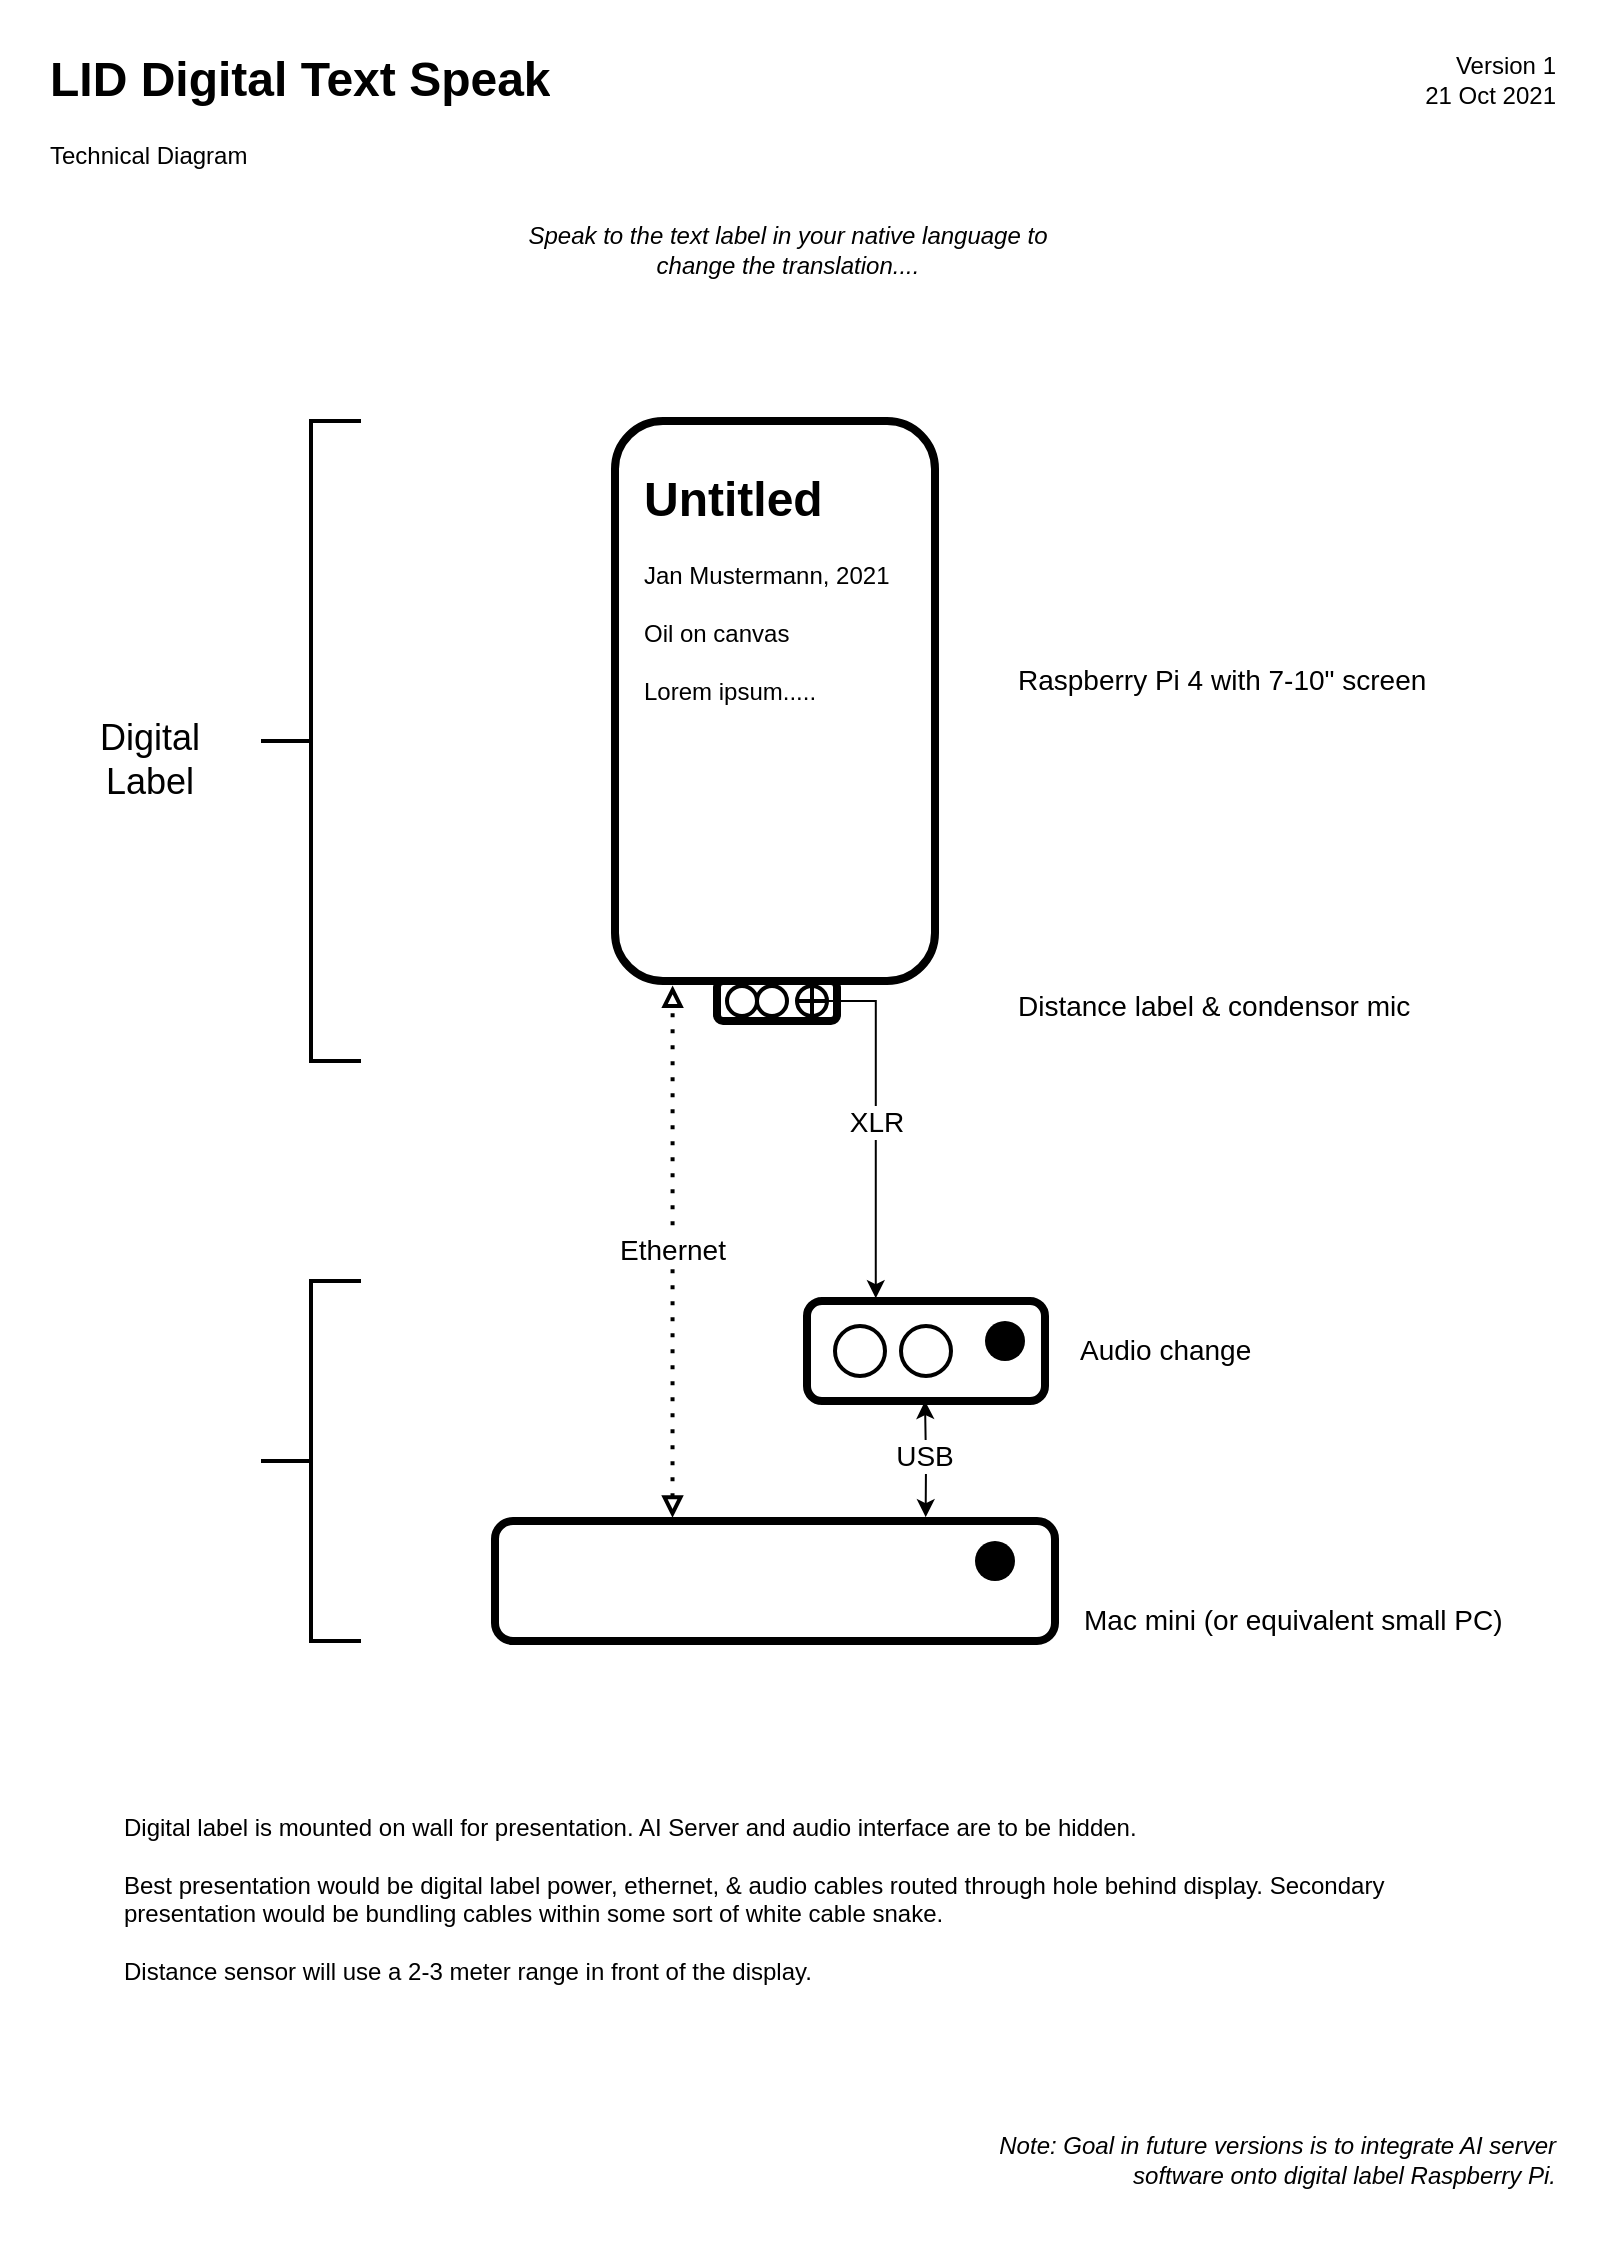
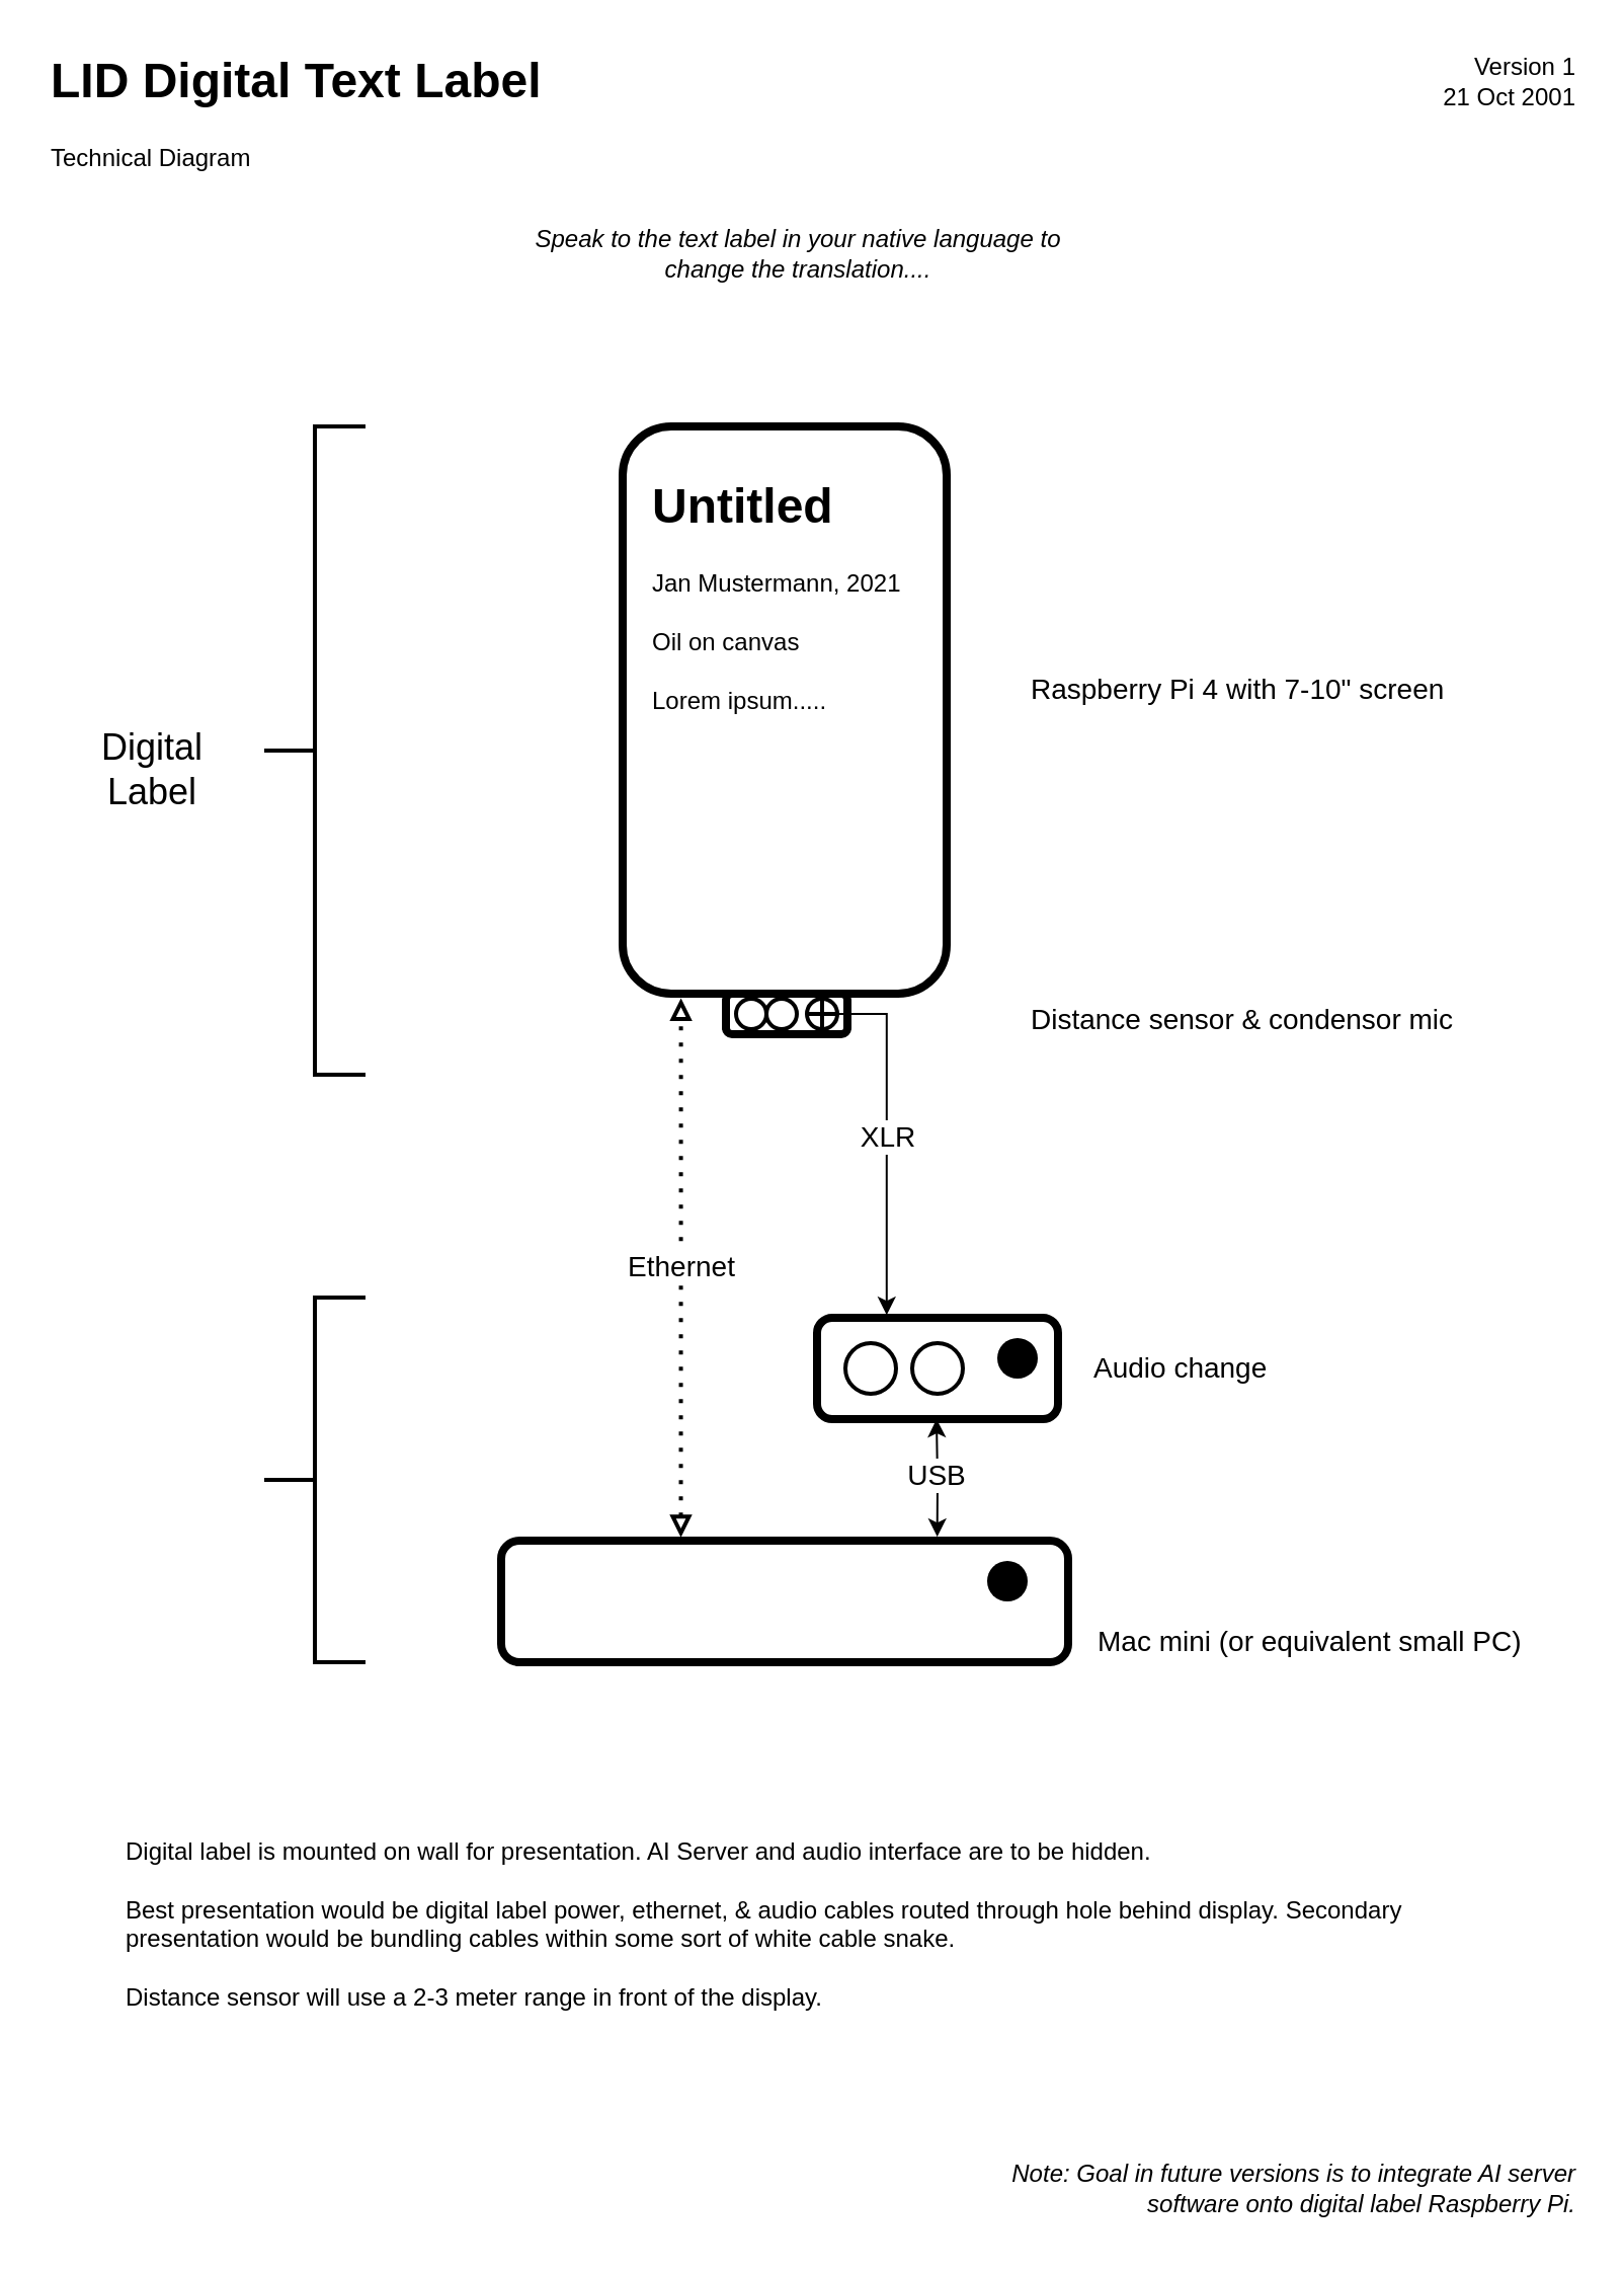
- <mxCell id="2" value="&lt;h1&gt;LID Digital Text Speak&lt;/h1&gt;&lt;p&gt;Technical Diagram&lt;span&gt;&lt;br&gt;&lt;/span&gt;&lt;/p&gt;" style="text;html=1;strokeColor=none;fillColor=none;spacing=5;spacingTop=-20;whiteSpace=wrap;overflow=hidden;rounded=0;" parent="1" vertex="1"><mxGeometry x="20" y="20" width="280" height="70" as="geometry" /></mxCell>
+ <mxCell id="2" value="&lt;h1&gt;LID Digital Text Label&lt;/h1&gt;&lt;p&gt;Technical Diagram&lt;span&gt;&lt;br&gt;&lt;/span&gt;&lt;/p&gt;" style="text;html=1;strokeColor=none;fillColor=none;spacing=5;spacingTop=-20;whiteSpace=wrap;overflow=hidden;rounded=0;" parent="1" vertex="1"><mxGeometry x="20" y="20" width="280" height="70" as="geometry" /></mxCell>
- <mxCell id="34" value="Version 1&lt;br&gt;21 Oct 2021" style="text;html=1;strokeColor=none;fillColor=none;align=right;verticalAlign=middle;whiteSpace=wrap;rounded=0;fontSize=12;" parent="1" vertex="1"><mxGeometry x="660" y="20" width="120" height="40" as="geometry" /></mxCell>
+ <mxCell id="34" value="Version 1&lt;br&gt;21 Oct 2001" style="text;html=1;strokeColor=none;fillColor=none;align=right;verticalAlign=middle;whiteSpace=wrap;rounded=0;fontSize=12;" parent="1" vertex="1"><mxGeometry x="660" y="20" width="120" height="40" as="geometry" /></mxCell>
- <mxCell id="14" value="Distance label &amp;amp; condensor mic" style="text;html=1;strokeColor=none;fillColor=none;align=left;verticalAlign=middle;whiteSpace=wrap;rounded=0;fontSize=14;" parent="1" vertex="1"><mxGeometry x="507" y="492.5" width="220" height="20" as="geometry" /></mxCell>
+ <mxCell id="14" value="Distance sensor &amp;amp; condensor mic" style="text;html=1;strokeColor=none;fillColor=none;align=left;verticalAlign=middle;whiteSpace=wrap;rounded=0;fontSize=14;" parent="1" vertex="1"><mxGeometry x="507" y="492.5" width="220" height="20" as="geometry" /></mxCell>
